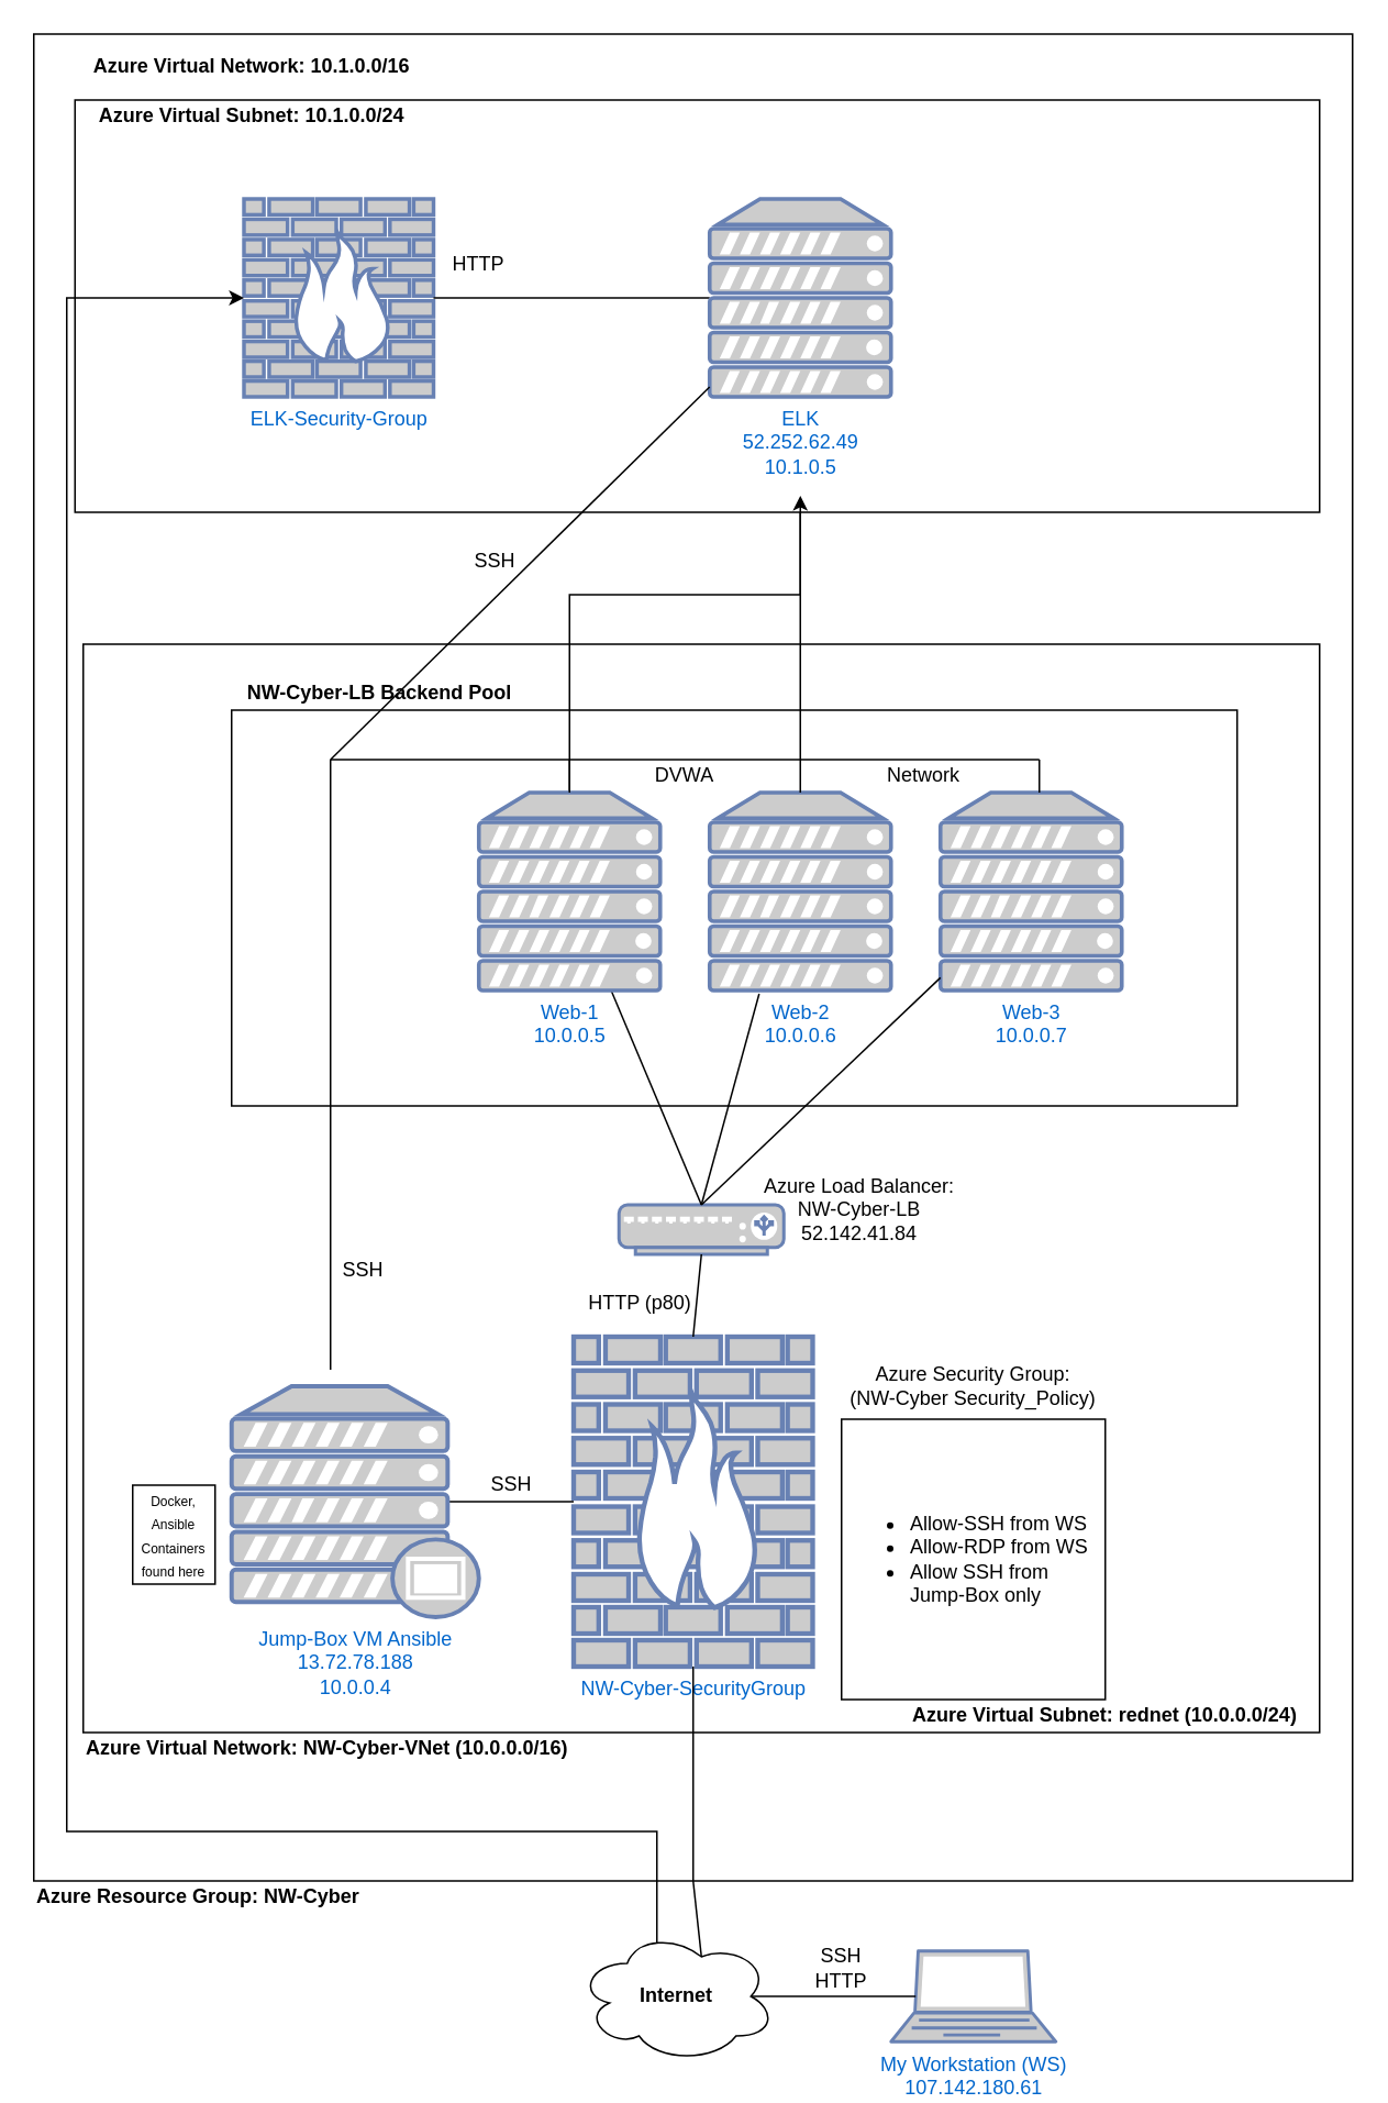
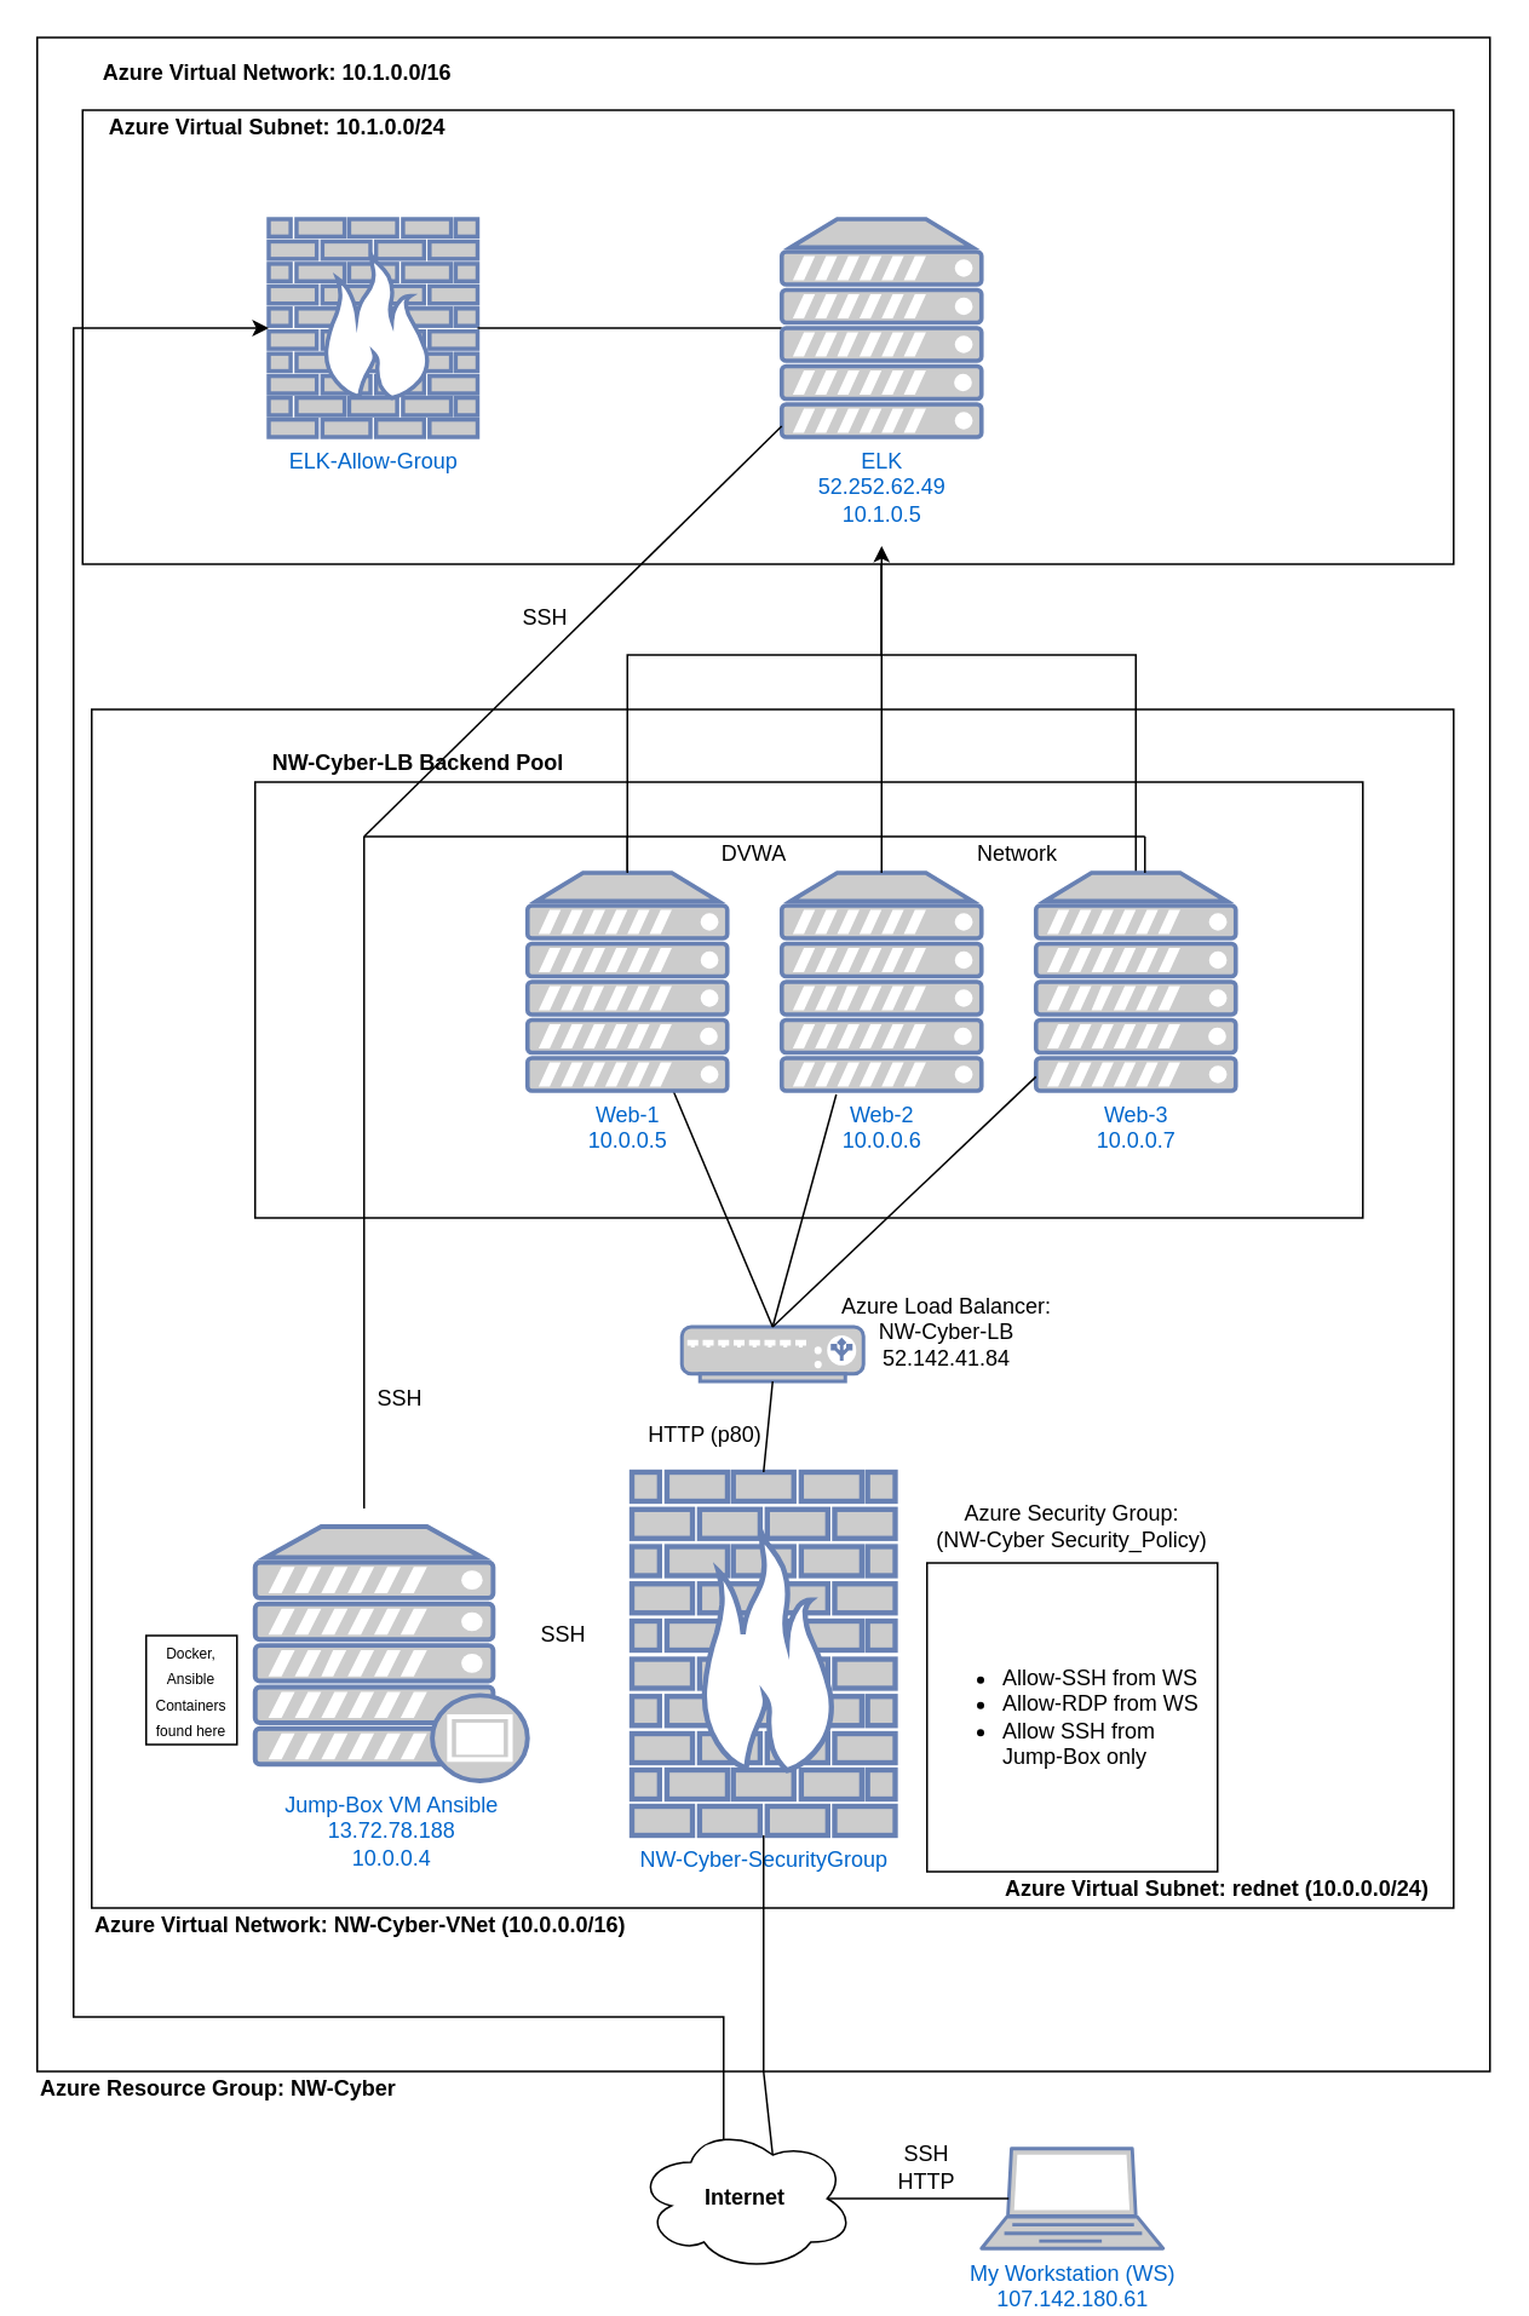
- <mxCell id="51" value="HTTP" style="text;html=1;strokeColor=none;fillColor=none;align=center;verticalAlign=middle;whiteSpace=wrap;rounded=0;" vertex="1" parent="1"><mxGeometry x="270" y="150" width="40" height="20" as="geometry" /></mxCell>
- <mxCell id="45" value="ELK-Security-Group" style="fontColor=#0066CC;verticalAlign=top;verticalLabelPosition=bottom;labelPosition=center;align=center;html=1;outlineConnect=0;fillColor=#CCCCCC;strokeColor=#6881B3;gradientColor=none;gradientDirection=north;strokeWidth=2;shape=mxgraph.networks.firewall;" vertex="1" parent="1"><mxGeometry x="147.5" y="120" width="115" height="120" as="geometry" /></mxCell>
+ <mxCell id="45" value="ELK-Allow-Group" style="fontColor=#0066CC;verticalAlign=top;verticalLabelPosition=bottom;labelPosition=center;align=center;html=1;outlineConnect=0;fillColor=#CCCCCC;strokeColor=#6881B3;gradientColor=none;gradientDirection=north;strokeWidth=2;shape=mxgraph.networks.firewall;" vertex="1" parent="1"><mxGeometry x="147.5" y="120" width="115" height="120" as="geometry" /></mxCell>
+ <mxCell id="24" style="edgeStyle=orthogonalEdgeStyle;rounded=0;orthogonalLoop=1;jettySize=auto;html=1;exitX=0.5;exitY=0;exitDx=0;exitDy=0;exitPerimeter=0;" edge="1" parent="1" source="25" target="48"><mxGeometry relative="1" as="geometry" /></mxCell>
- <mxCell id="11" value="" style="endArrow=none;html=1;exitX=0.88;exitY=0.5;exitDx=0;exitDy=0;exitPerimeter=0;" edge="1" parent="1" source="12" target="10"><mxGeometry width="50" height="50" relative="1" as="geometry"><mxPoint x="280" y="990" as="sourcePoint" /><mxPoint x="220" y="940" as="targetPoint" /></mxGeometry></mxCell>
